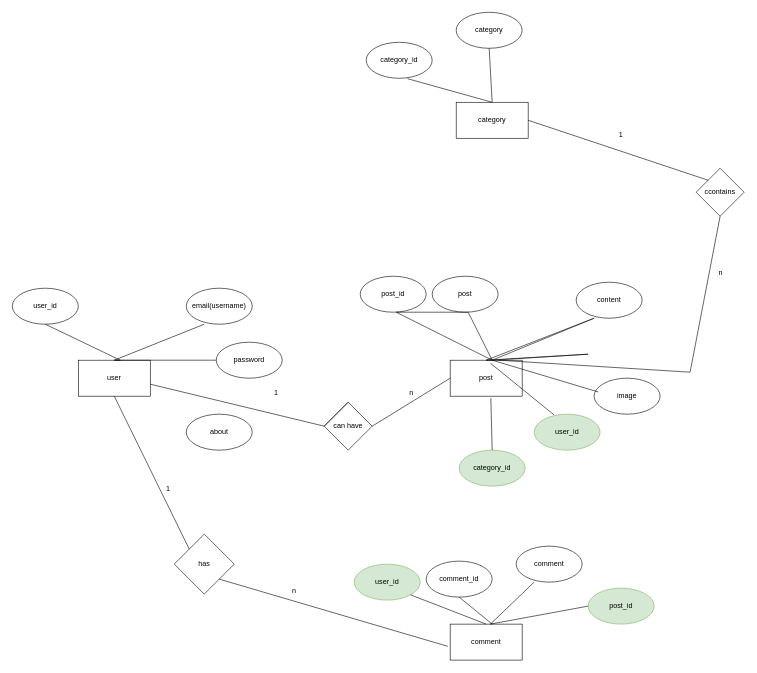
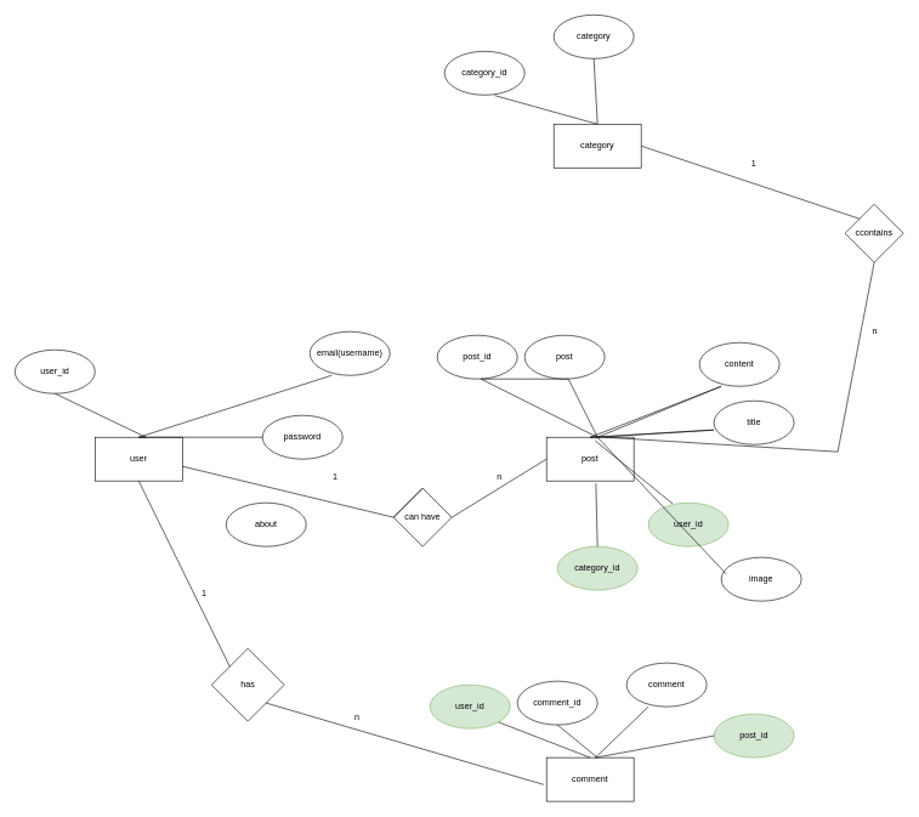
- <mxCell id="4" value="email(username)" style="ellipse;whiteSpace=wrap;html=1;" vertex="1" parent="1"><mxGeometry x="310" y="480" width="110" height="60" as="geometry" /></mxCell>
+ <mxCell id="4" value="email(username)" style="ellipse;whiteSpace=wrap;html=1;" vertex="1" parent="1"><mxGeometry x="425" y="455" width="110" height="60" as="geometry" /></mxCell>
+ <mxCell id="13" value="title" style="ellipse;whiteSpace=wrap;html=1;" vertex="1" parent="1"><mxGeometry x="980" y="550" width="110" height="60" as="geometry" /></mxCell>
- <mxCell id="14" value="image" style="ellipse;whiteSpace=wrap;html=1;" vertex="1" parent="1"><mxGeometry x="990" y="630" width="110" height="60" as="geometry" /></mxCell>
+ <mxCell id="14" value="image" style="ellipse;whiteSpace=wrap;html=1;" vertex="1" parent="1"><mxGeometry x="990" y="765" width="110" height="60" as="geometry" /></mxCell>
